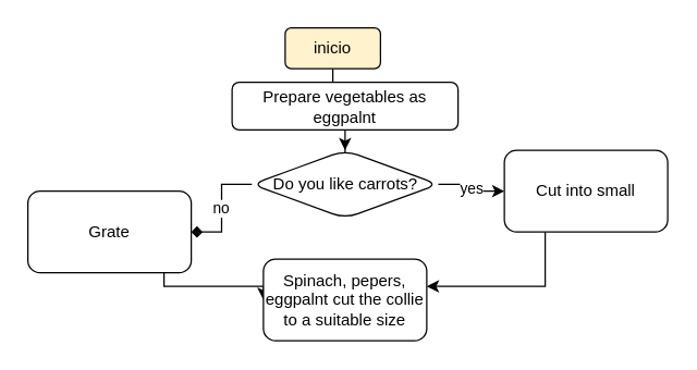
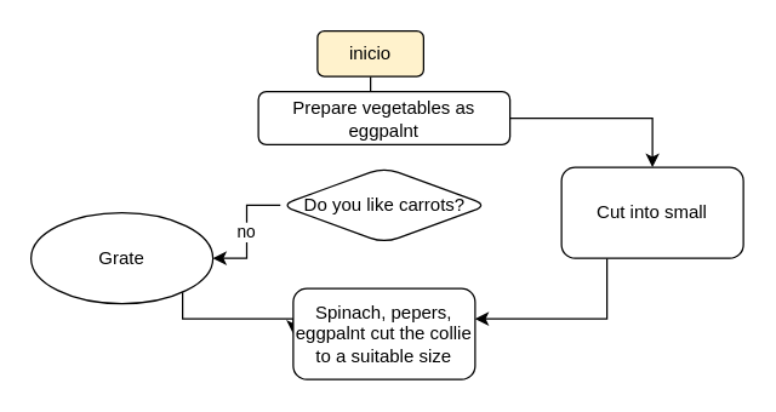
- <mxCell id="4" value="" style="edgeStyle=orthogonalEdgeStyle;rounded=0;orthogonalLoop=1;jettySize=auto;html=1;" edge="1" parent="1" source="5" target="8"><mxGeometry relative="1" as="geometry" /></mxCell>
+ <mxCell id="4" value="" style="edgeStyle=orthogonalEdgeStyle;rounded=0;orthogonalLoop=1;jettySize=auto;html=1;" edge="1" parent="1" source="5" target="12"><mxGeometry relative="1" as="geometry" /></mxCell>
- <mxCell id="7" value="yes" style="edgeStyle=orthogonalEdgeStyle;rounded=0;orthogonalLoop=1;jettySize=auto;html=1;" edge="1" parent="1" source="8" target="12"><mxGeometry relative="1" as="geometry" /></mxCell>
- <mxCell id="10" value="Grate" style="rounded=1;whiteSpace=wrap;html=1;" vertex="1" parent="1"><mxGeometry x="20" y="140" width="120" height="60" as="geometry" /></mxCell>
+ <mxCell id="10" value="Grate" style="ellipse;whiteSpace=wrap;html=1;" vertex="1" parent="1"><mxGeometry x="20" y="140" width="120" height="60" as="geometry" /></mxCell>
- <mxCell id="6" value="no" style="edgeStyle=orthogonalEdgeStyle;rounded=0;orthogonalLoop=1;jettySize=auto;html=1;endArrow=diamond;" edge="1" parent="1" source="8" target="10"><mxGeometry relative="1" as="geometry" /></mxCell>
+ <mxCell id="6" value="no" style="edgeStyle=orthogonalEdgeStyle;rounded=0;orthogonalLoop=1;jettySize=auto;html=1;" edge="1" parent="1" source="8" target="10"><mxGeometry relative="1" as="geometry" /></mxCell>
